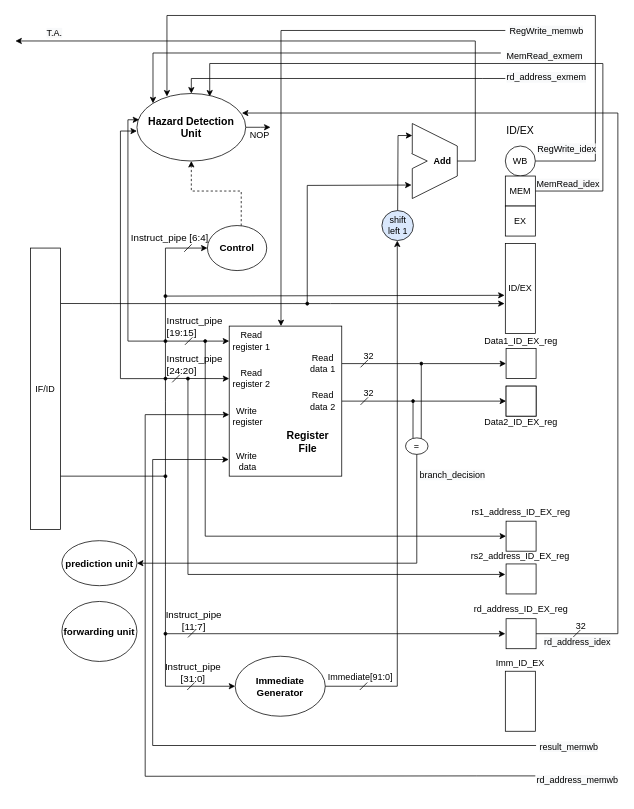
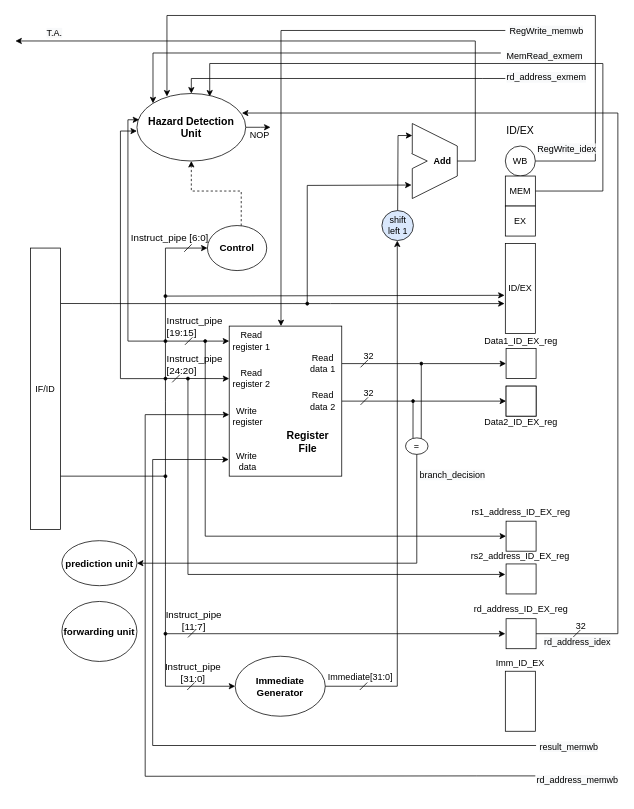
- <mxCell id="101" value="&lt;span style=&quot;color: rgb(0 , 0 , 0) ; font-family: &amp;#34;helvetica&amp;#34; ; font-size: 12px ; font-style: normal ; font-weight: 400 ; letter-spacing: normal ; text-align: center ; text-indent: 0px ; text-transform: none ; word-spacing: 0px ; background-color: rgb(248 , 249 , 250) ; display: inline ; float: none&quot;&gt;MemRead_idex&lt;/span&gt;" style="text;whiteSpace=wrap;html=1;" parent="1" vertex="1"><mxGeometry x="713" y="231" width="90" height="30" as="geometry" /></mxCell>
- <mxCell id="41" value="&lt;font style=&quot;font-size: 13px&quot;&gt;Instruct_pipe [6:4]&lt;/font&gt;" style="text;html=1;strokeColor=none;fillColor=none;align=center;verticalAlign=middle;whiteSpace=wrap;rounded=0;" parent="1" vertex="1"><mxGeometry x="166.5" y="306" width="118" height="20" as="geometry" /></mxCell>
+ <mxCell id="41" value="&lt;font style=&quot;font-size: 13px&quot;&gt;Instruct_pipe [6:0]&lt;/font&gt;" style="text;html=1;strokeColor=none;fillColor=none;align=center;verticalAlign=middle;whiteSpace=wrap;rounded=0;" parent="1" vertex="1"><mxGeometry x="166.5" y="306" width="118" height="20" as="geometry" /></mxCell>
- <mxCell id="20" value="Immediate[91:0]" style="text;html=1;strokeColor=none;fillColor=none;align=center;verticalAlign=middle;whiteSpace=wrap;rounded=0;" parent="1" vertex="1"><mxGeometry x="460" y="892" width="40" height="20" as="geometry" /></mxCell>
+ <mxCell id="20" value="Immediate[31:0]" style="text;html=1;strokeColor=none;fillColor=none;align=center;verticalAlign=middle;whiteSpace=wrap;rounded=0;" parent="1" vertex="1"><mxGeometry x="460" y="892" width="40" height="20" as="geometry" /></mxCell>
